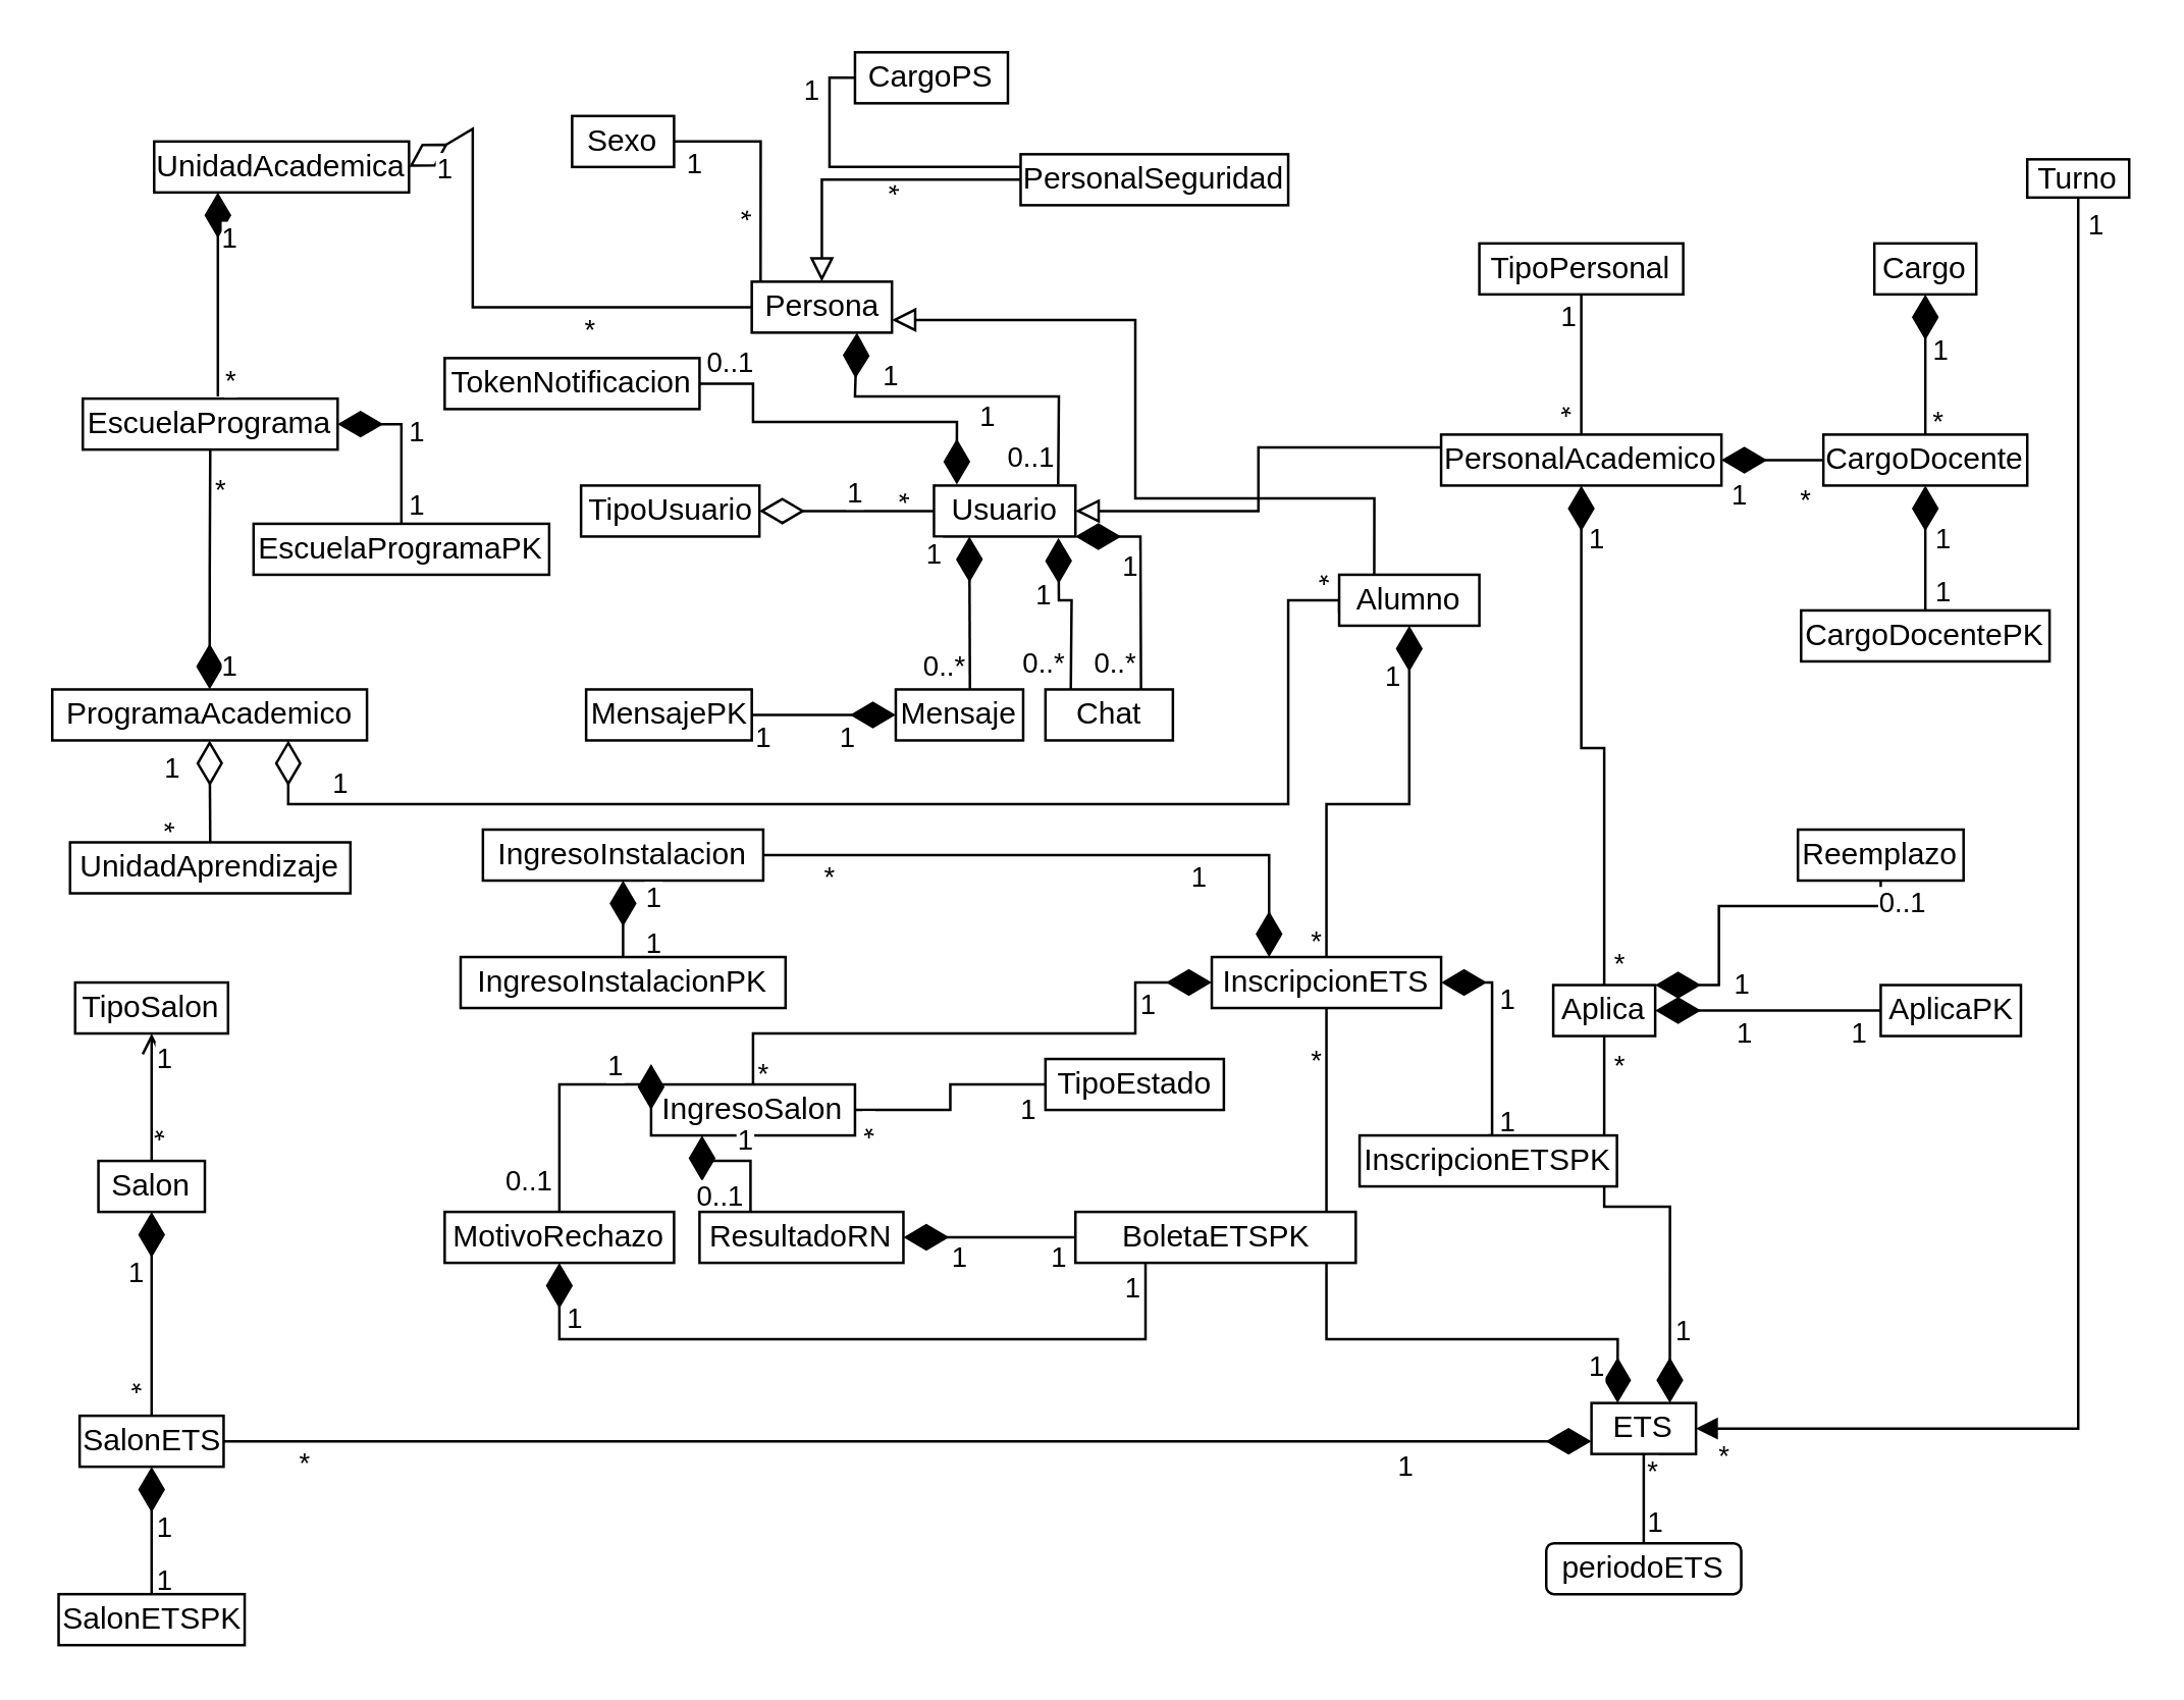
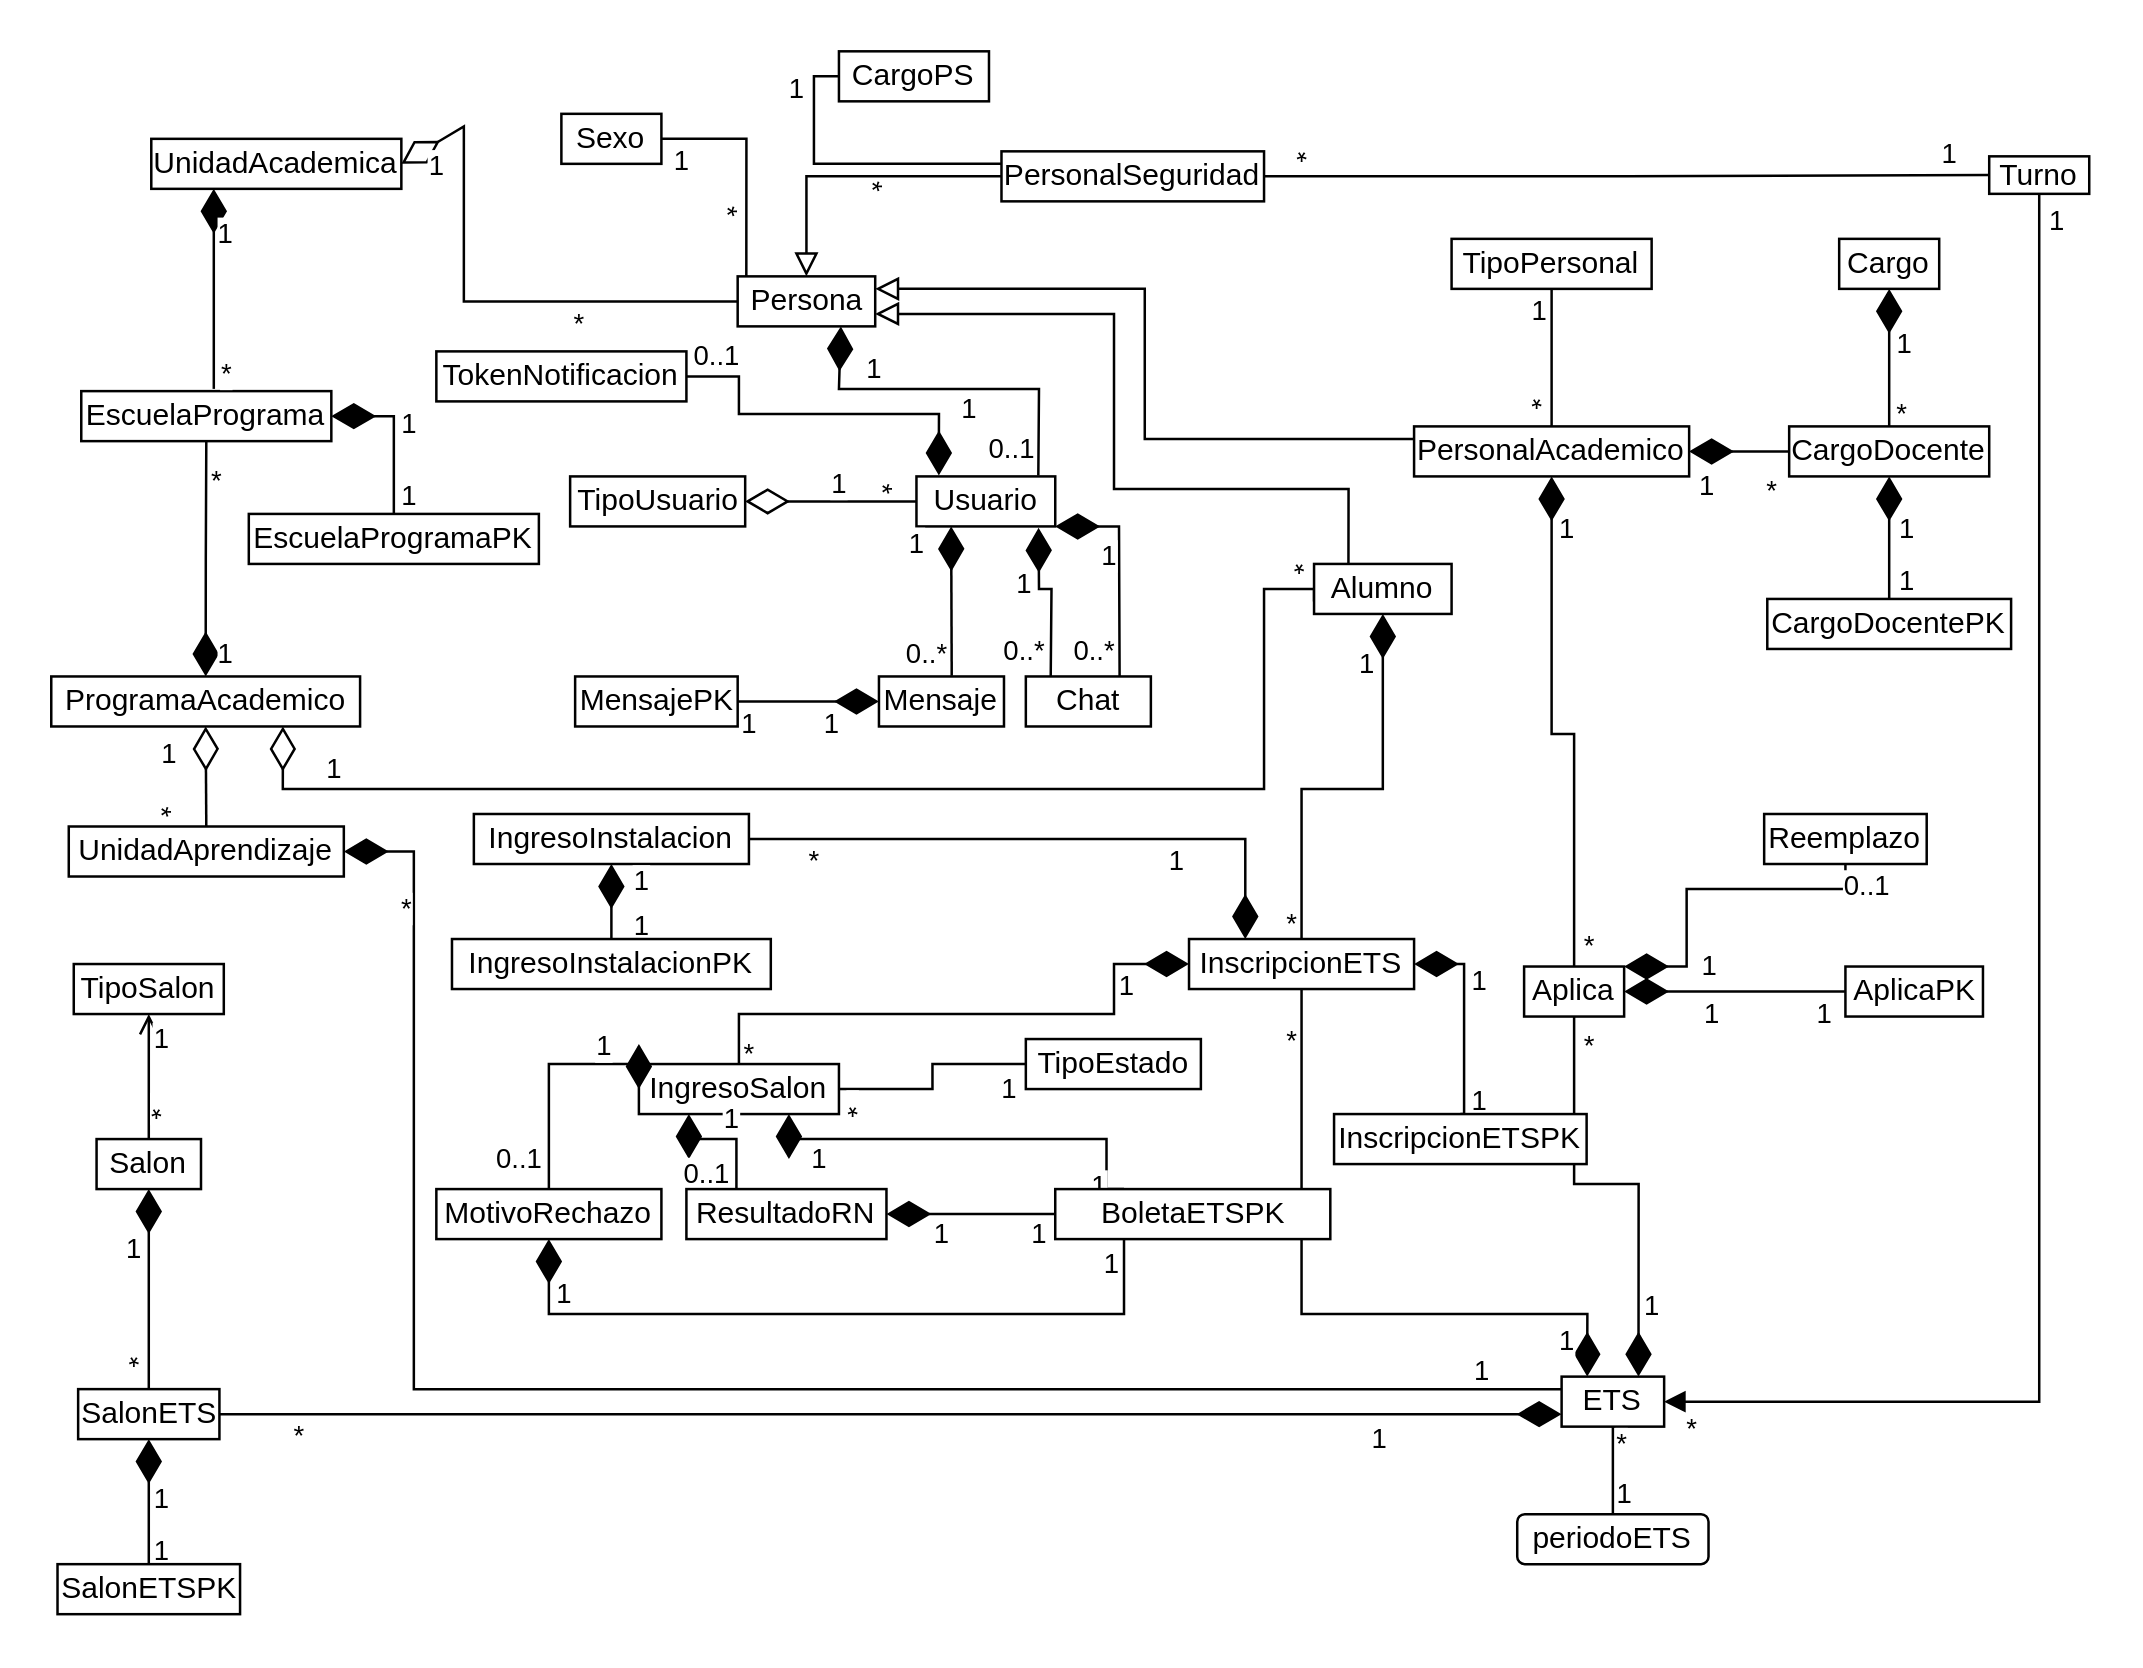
+ <mxCell id="50" style="edgeStyle=orthogonalEdgeStyle;rounded=0;orthogonalLoop=1;jettySize=auto;html=1;exitX=1;exitY=0.5;exitDx=0;exitDy=0;entryX=0;entryY=0.5;entryDx=0;entryDy=0;endArrow=none;startFill=0;" parent="1" source="53" target="11" edge="1"><mxGeometry relative="1" as="geometry" /></mxCell>
+ <mxCell id="51" value="1" style="edgeLabel;html=1;align=center;verticalAlign=middle;resizable=0;points=[];" parent="50" vertex="1" connectable="0"><mxGeometry x="0.86" y="-1" relative="1" as="geometry"><mxPoint x="4" y="-10" as="offset" /></mxGeometry></mxCell>
+ <mxCell id="52" value="*" style="edgeLabel;html=1;align=center;verticalAlign=middle;resizable=0;points=[];rotation=-180;" parent="50" vertex="1" connectable="0"><mxGeometry x="-0.836" y="-1" relative="1" as="geometry"><mxPoint x="-7" y="-9" as="offset" /></mxGeometry></mxCell>
- <mxCell id="62" style="edgeStyle=orthogonalEdgeStyle;rounded=0;orthogonalLoop=1;jettySize=auto;html=1;exitX=0;exitY=0.25;exitDx=0;exitDy=0;endArrow=block;endFill=0;endSize=7;" parent="1" source="63" target="15" edge="1"><mxGeometry relative="1" as="geometry" /></mxCell>
+ <mxCell id="62" style="edgeStyle=orthogonalEdgeStyle;rounded=0;orthogonalLoop=1;jettySize=auto;html=1;exitX=0;exitY=0.25;exitDx=0;exitDy=0;entryX=1;entryY=0.25;entryDx=0;entryDy=0;endArrow=block;endFill=0;endSize=7;" parent="1" source="63" target="5" edge="1"><mxGeometry relative="1" as="geometry" /></mxCell>
+ <mxCell id="168" style="edgeStyle=orthogonalEdgeStyle;rounded=0;orthogonalLoop=1;jettySize=auto;html=1;exitX=0.25;exitY=0;exitDx=0;exitDy=0;entryX=0.75;entryY=1;entryDx=0;entryDy=0;endArrow=diamondThin;endFill=1;endSize=15;" parent="1" source="171" target="91" edge="1"><mxGeometry relative="1" as="geometry"><Array as="points"><mxPoint x="442" y="455" /><mxPoint x="315" y="455" /></Array></mxGeometry></mxCell>
+ <mxCell id="169" value="1" style="edgeLabel;html=1;align=center;verticalAlign=middle;resizable=0;points=[];" parent="168" vertex="1" connectable="0"><mxGeometry x="-0.942" y="-1" relative="1" as="geometry"><mxPoint x="-6" y="-1" as="offset" /></mxGeometry></mxCell>
+ <mxCell id="170" value="1" style="edgeLabel;html=1;align=center;verticalAlign=middle;resizable=0;points=[];" parent="168" vertex="1" connectable="0"><mxGeometry x="0.668" relative="1" as="geometry"><mxPoint x="-6" y="7" as="offset" /></mxGeometry></mxCell>
+ <mxCell id="64" style="edgeStyle=orthogonalEdgeStyle;rounded=0;orthogonalLoop=1;jettySize=auto;html=1;exitX=0;exitY=0.25;exitDx=0;exitDy=0;entryX=1;entryY=0.5;entryDx=0;entryDy=0;endArrow=diamondThin;endFill=1;endSize=15;" parent="1" source="67" target="12" edge="1"><mxGeometry relative="1" as="geometry"><Array as="points"><mxPoint x="165" y="555" /><mxPoint x="165" y="340" /></Array></mxGeometry></mxCell>
+ <mxCell id="65" value="1" style="edgeLabel;html=1;align=center;verticalAlign=middle;resizable=0;points=[];" parent="64" vertex="1" connectable="0"><mxGeometry x="-0.906" y="1" relative="1" as="geometry"><mxPoint y="-9" as="offset" /></mxGeometry></mxCell>
+ <mxCell id="66" value="*" style="edgeLabel;html=1;align=center;verticalAlign=middle;resizable=0;points=[];" parent="64" vertex="1" connectable="0"><mxGeometry x="0.871" y="3" relative="1" as="geometry"><mxPoint x="-1" y="5" as="offset" /></mxGeometry></mxCell>
